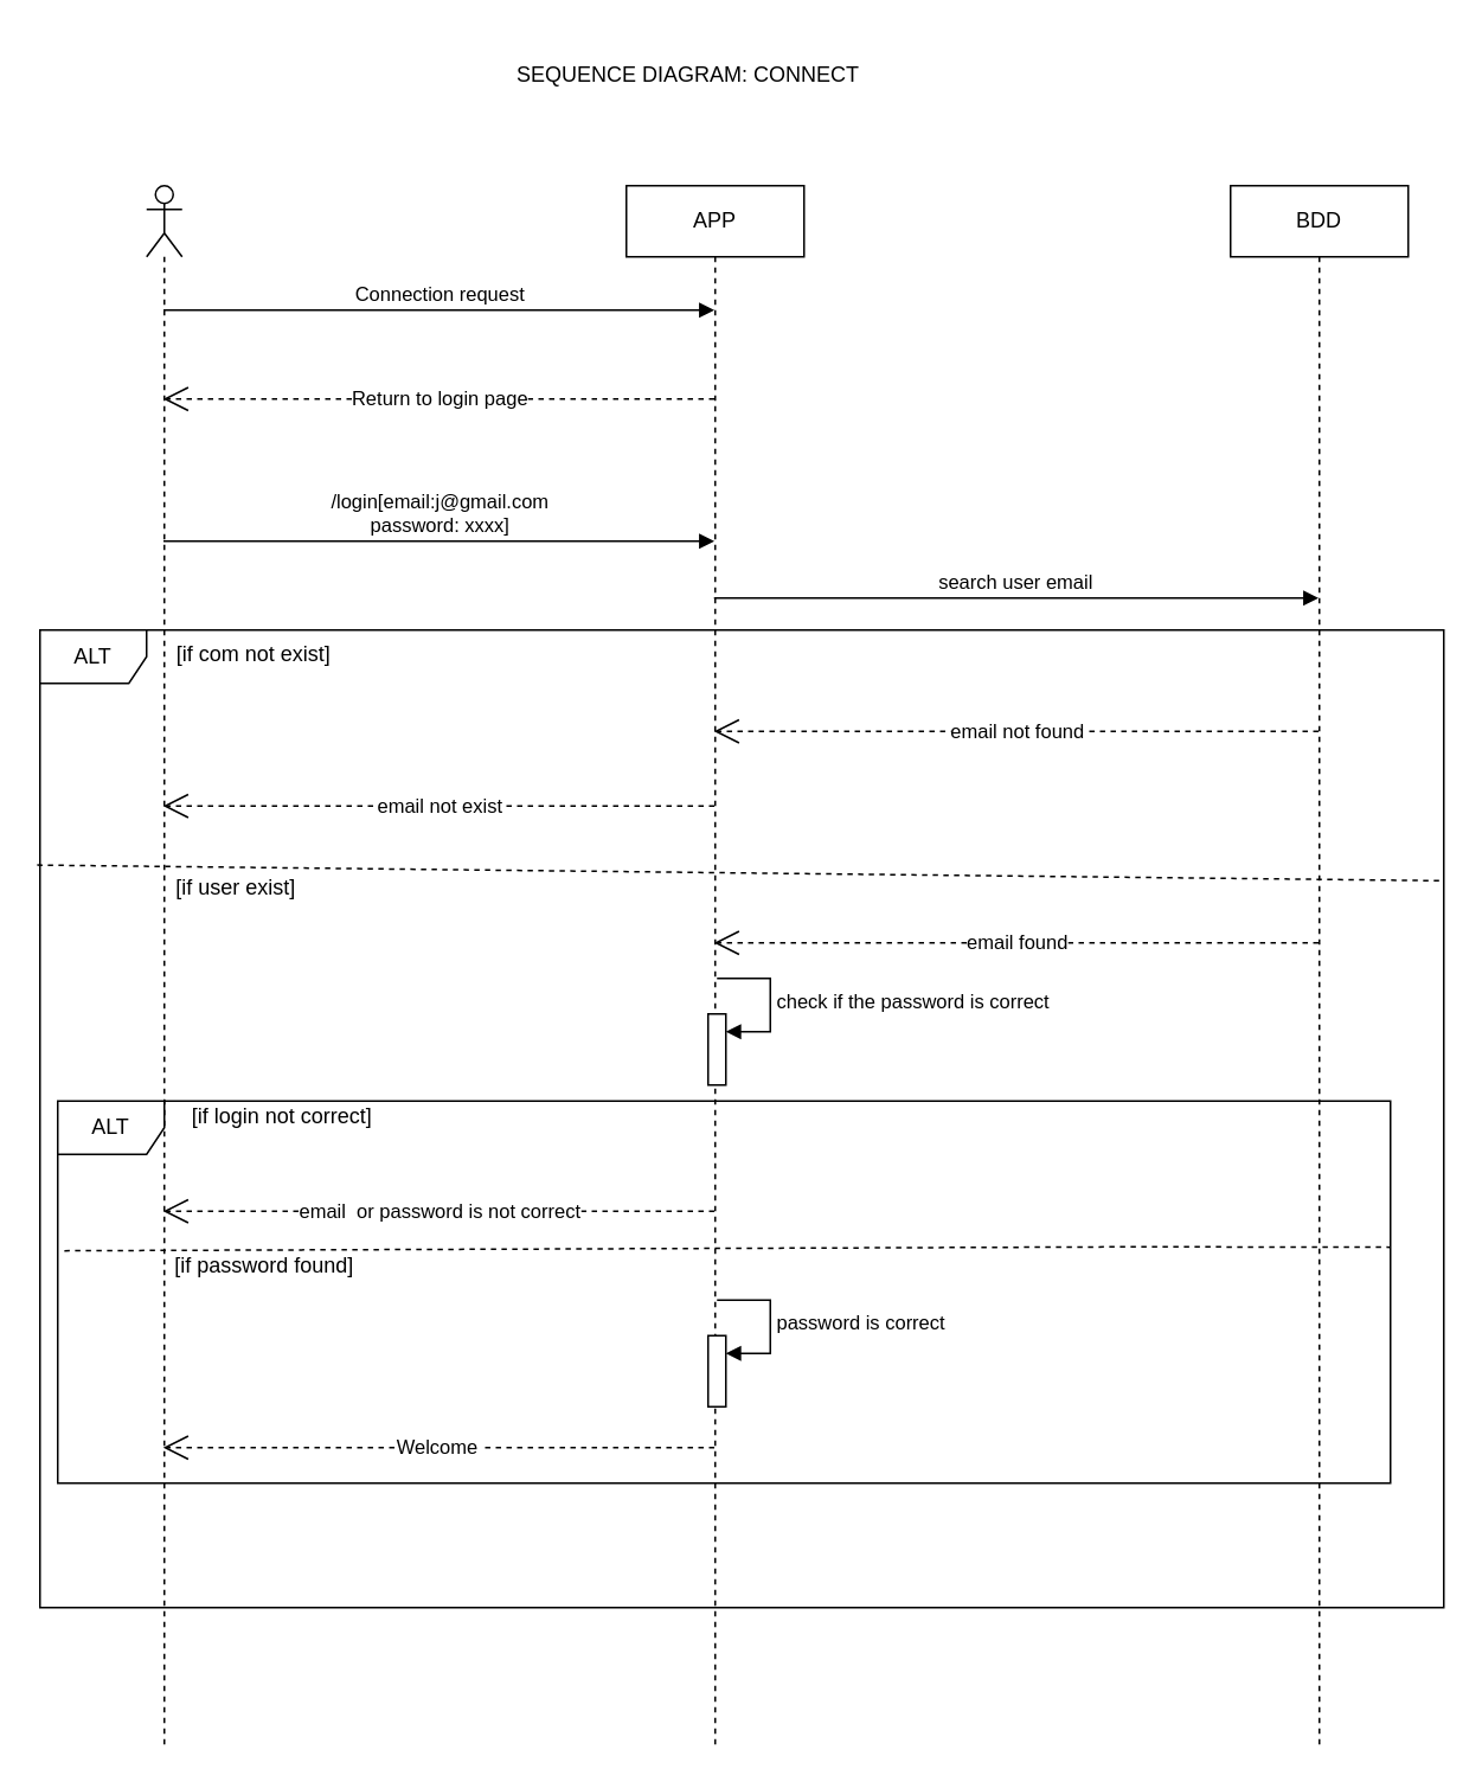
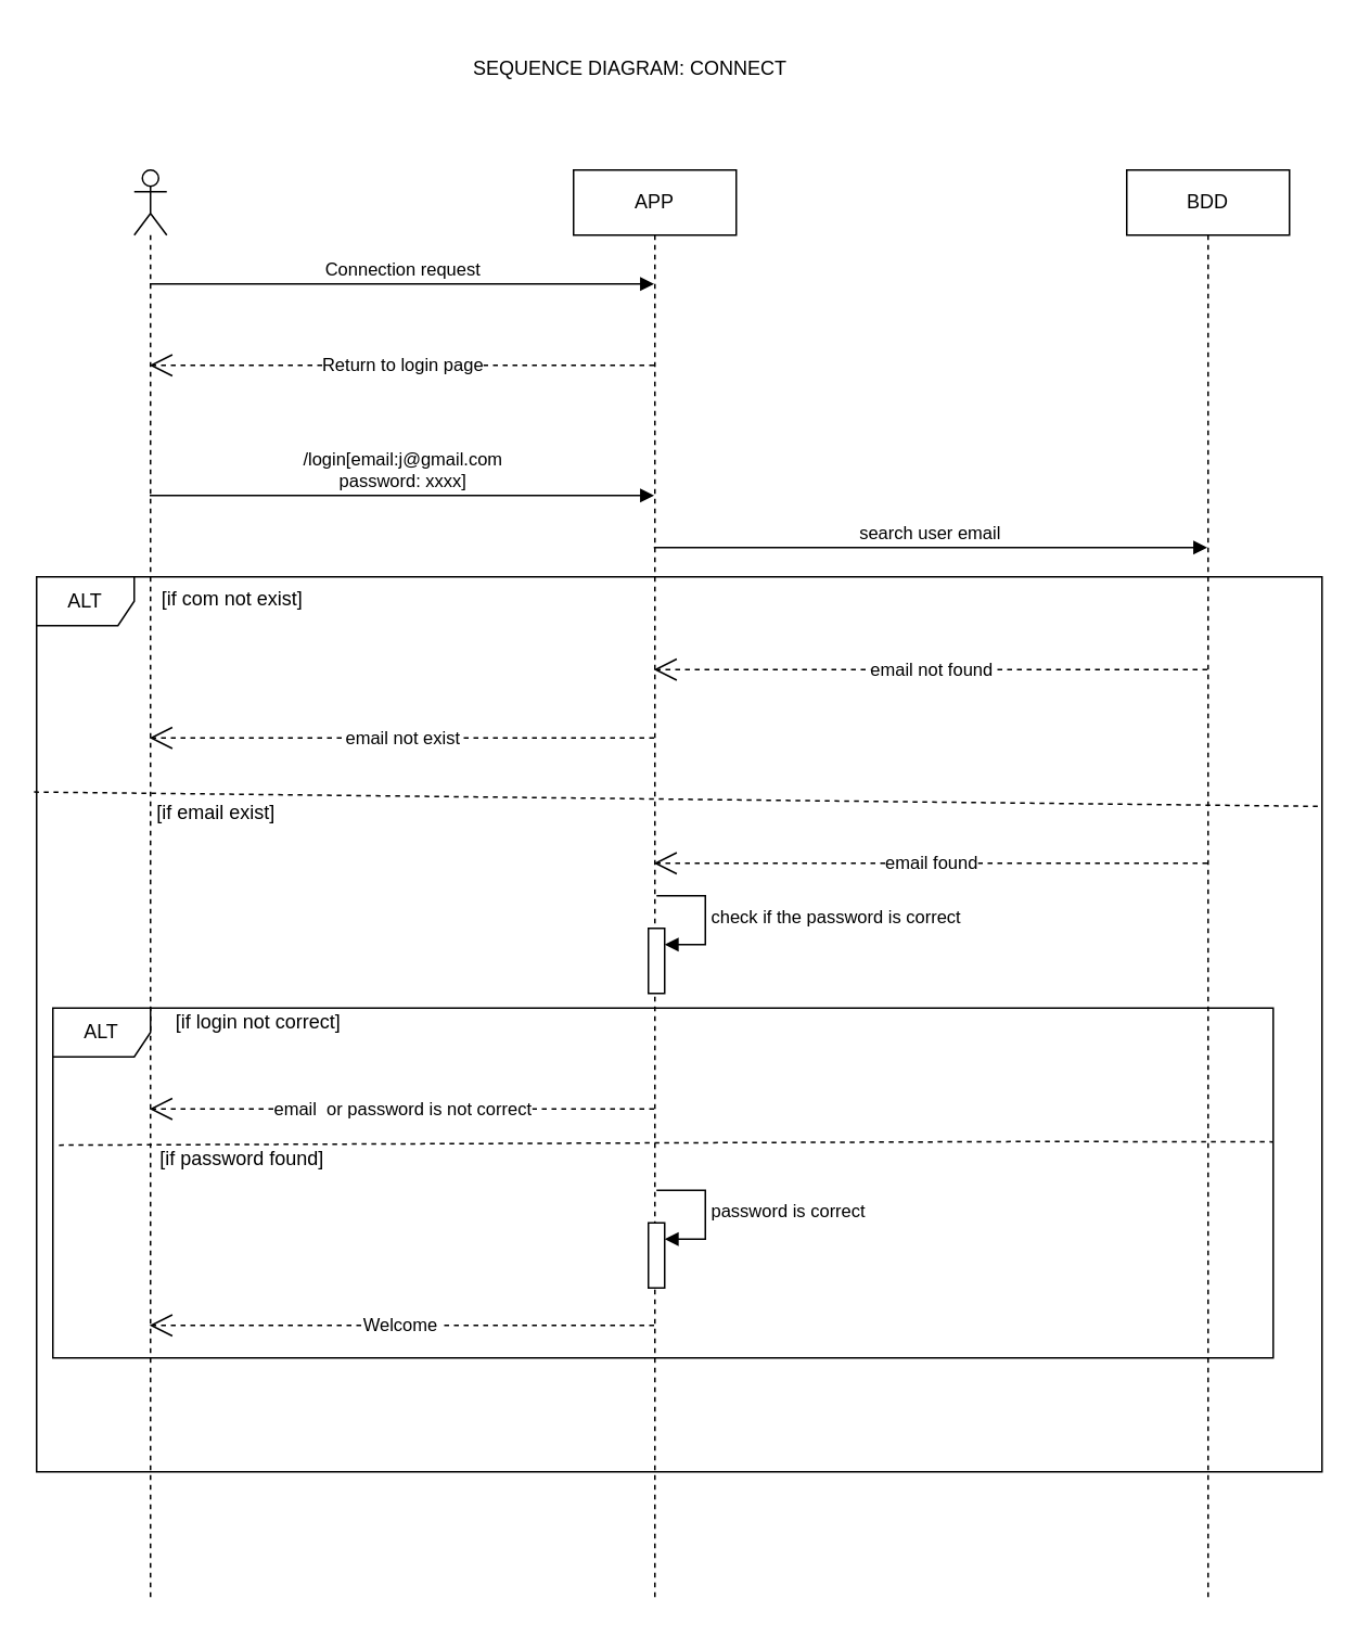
- <mxCell id="14" value="[if user exist]" style="text;html=1;align=center;verticalAlign=middle;resizable=0;points=[];autosize=1;strokeColor=none;fillColor=none;" parent="1" vertex="1"><mxGeometry x="82" y="484" width="100" height="30" as="geometry" /></mxCell>
+ <mxCell id="14" value="[if email exist]" style="text;html=1;align=center;verticalAlign=middle;resizable=0;points=[];autosize=1;strokeColor=none;fillColor=none;" parent="1" vertex="1"><mxGeometry x="82" y="484" width="100" height="30" as="geometry" /></mxCell>
